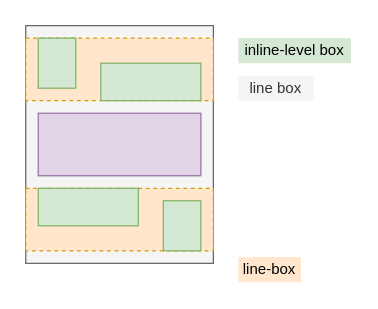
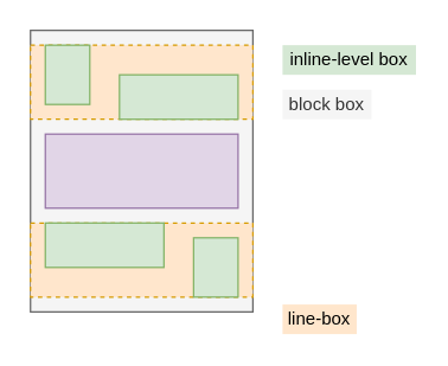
- <mxCell id="4" value="line box" style="text;html=1;strokeColor=none;fillColor=#f5f5f5;align=center;verticalAlign=middle;whiteSpace=wrap;rounded=0;fontColor=#333333;" vertex="1" parent="1"><mxGeometry x="190" y="60" width="60" height="20" as="geometry" /></mxCell>
+ <mxCell id="4" value="block box" style="text;html=1;strokeColor=none;fillColor=#f5f5f5;align=center;verticalAlign=middle;whiteSpace=wrap;rounded=0;fontColor=#333333;" vertex="1" parent="1"><mxGeometry x="190" y="60" width="60" height="20" as="geometry" /></mxCell>
